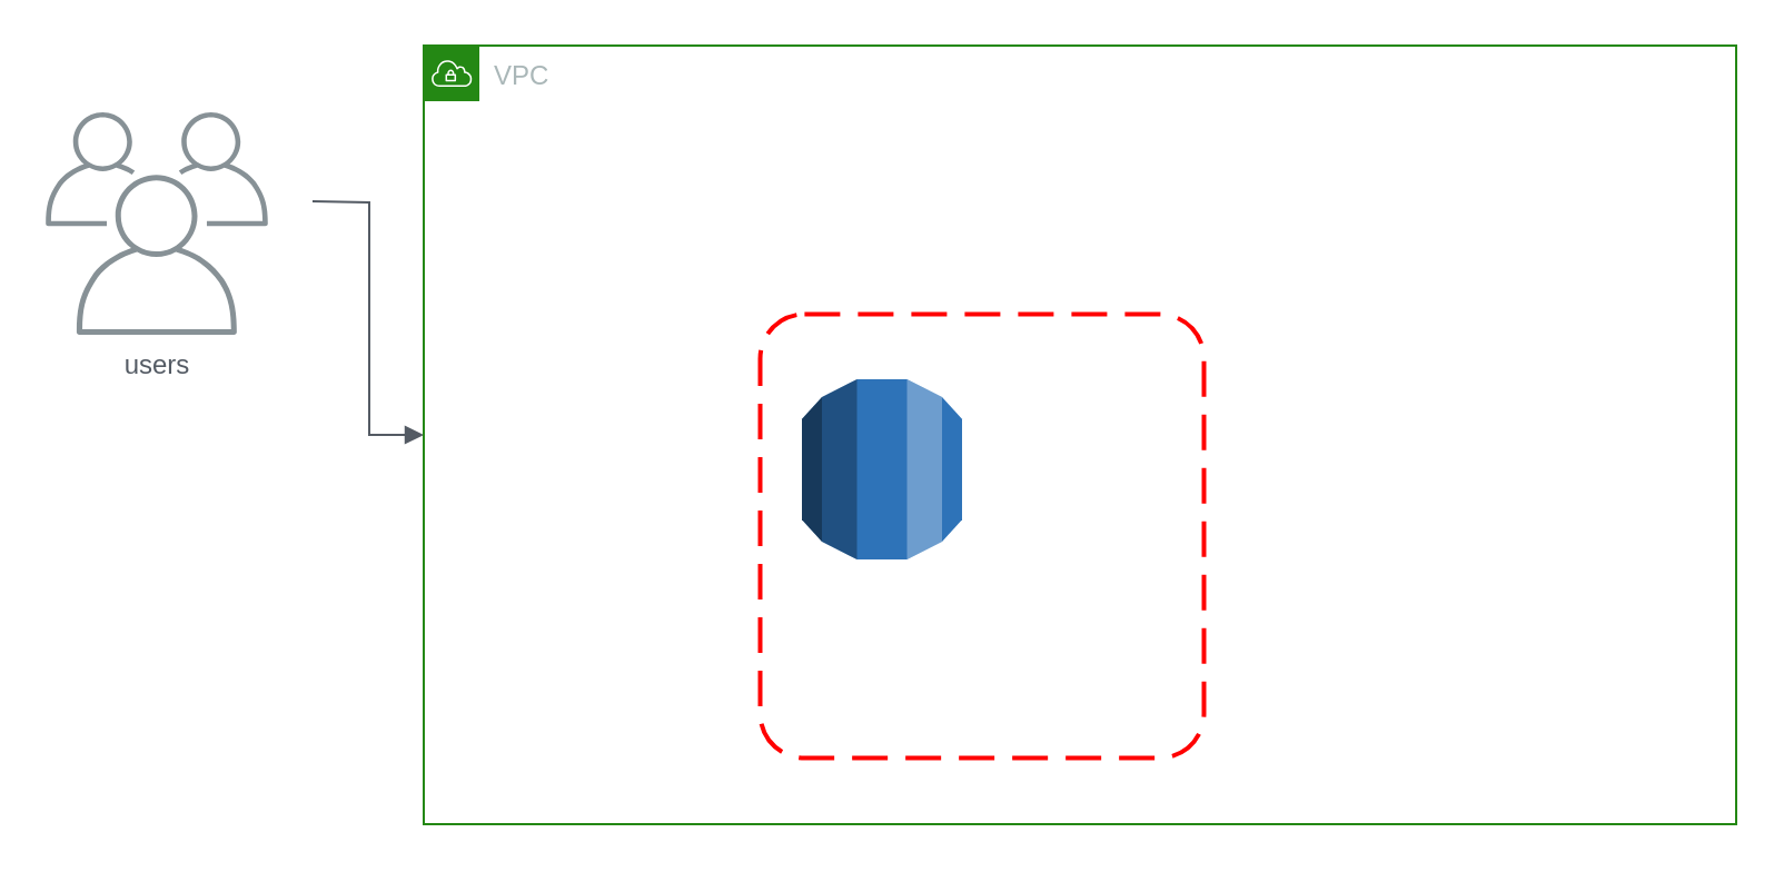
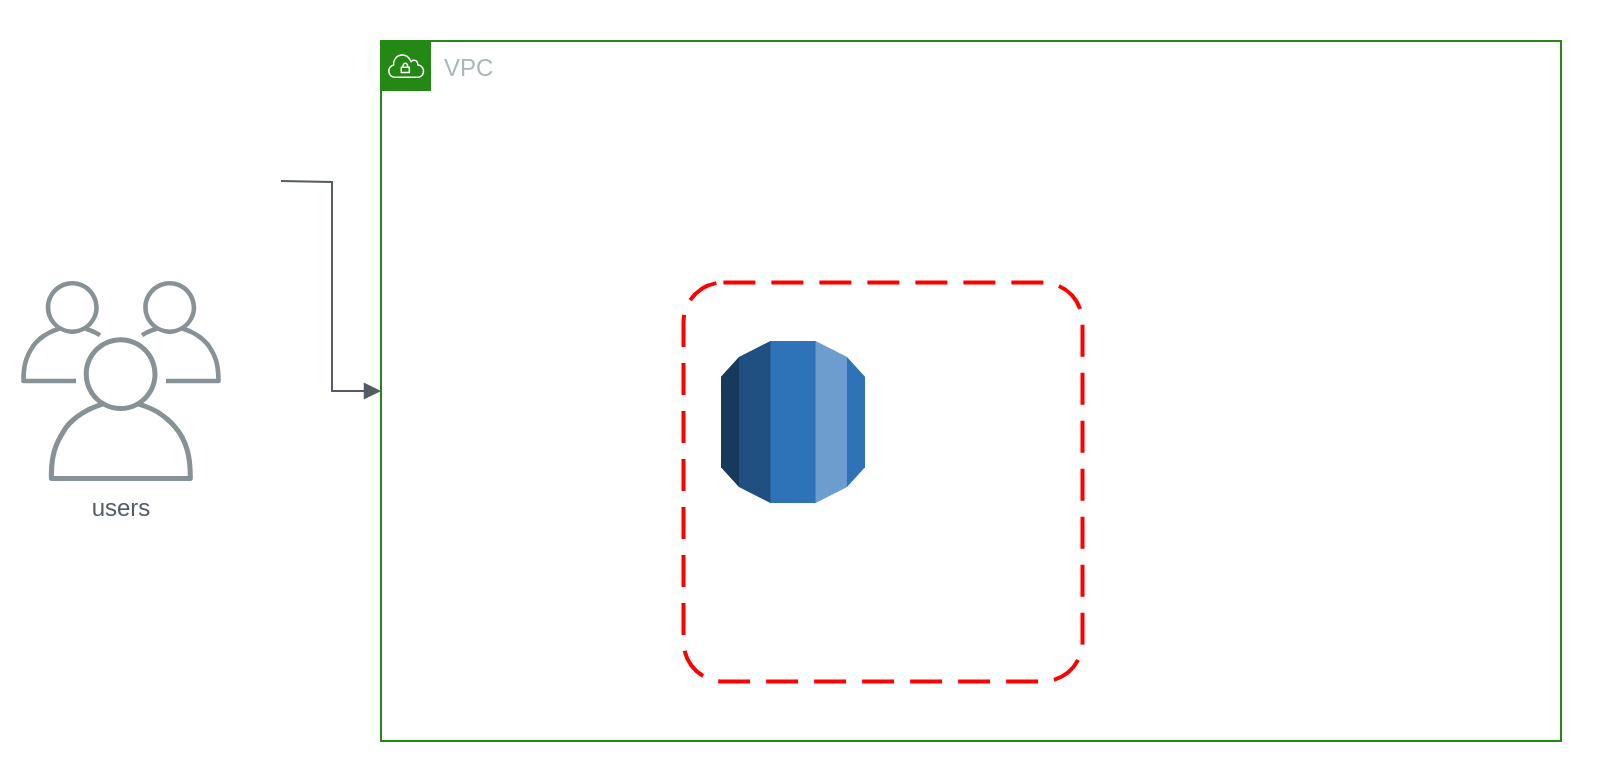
- <mxCell id="3" value="users" style="sketch=0;outlineConnect=0;gradientColor=none;fontColor=#545B64;strokeColor=none;fillColor=#879196;dashed=0;verticalLabelPosition=bottom;verticalAlign=top;align=center;html=1;fontSize=12;fontStyle=0;aspect=fixed;shape=mxgraph.aws4.illustration_users;pointerEvents=1" vertex="1" parent="1"><mxGeometry x="20" y="50" width="100" height="100" as="geometry" /></mxCell>
+ <mxCell id="3" value="users" style="sketch=0;outlineConnect=0;gradientColor=none;fontColor=#545B64;strokeColor=none;fillColor=#879196;dashed=0;verticalLabelPosition=bottom;verticalAlign=top;align=center;html=1;fontSize=12;fontStyle=0;aspect=fixed;shape=mxgraph.aws4.illustration_users;pointerEvents=1" vertex="1" parent="1"><mxGeometry x="10" y="140" width="100" height="100" as="geometry" /></mxCell>
